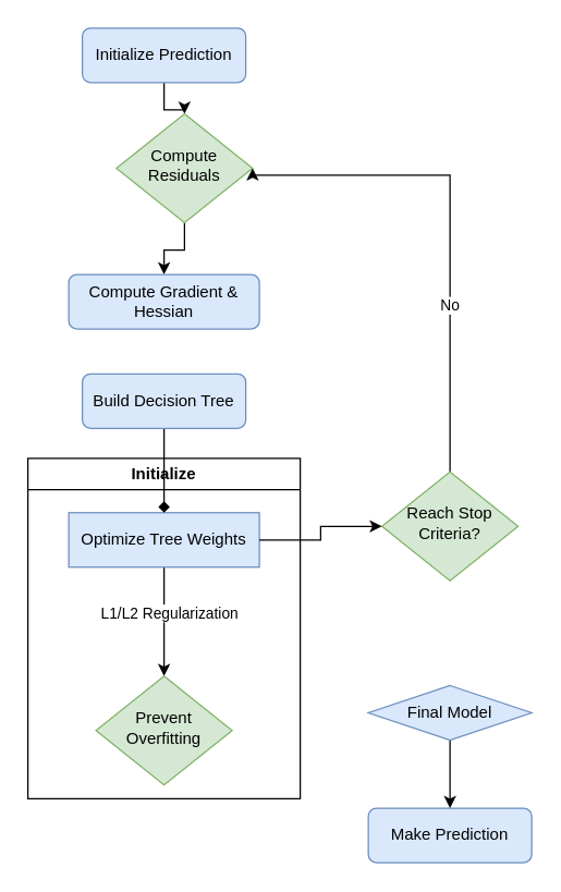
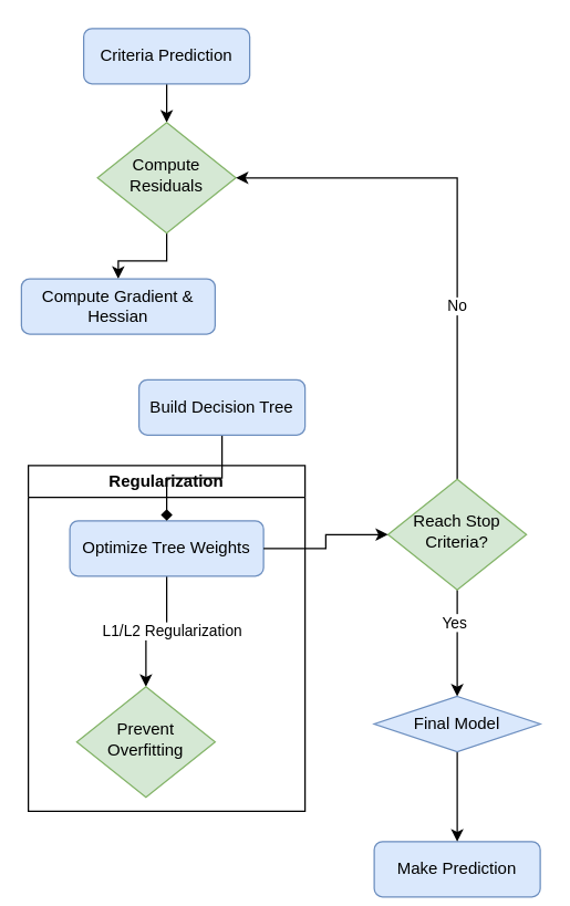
- <mxCell id="8" value="Initialize Prediction" style="rounded=1;whiteSpace=wrap;html=1;fontSize=12;glass=0;strokeWidth=1;shadow=0;fillColor=#dae8fc;strokeColor=#6c8ebf;" parent="1" vertex="1"><mxGeometry x="60" y="20" width="120" height="40" as="geometry" /></mxCell>
+ <mxCell id="8" value="Criteria Prediction" style="rounded=1;whiteSpace=wrap;html=1;fontSize=12;glass=0;strokeWidth=1;shadow=0;fillColor=#dae8fc;strokeColor=#6c8ebf;" parent="1" vertex="1"><mxGeometry x="60" y="20" width="120" height="40" as="geometry" /></mxCell>
- <mxCell id="10" value="Compute Residuals" style="rhombus;whiteSpace=wrap;html=1;shadow=0;fontFamily=Helvetica;fontSize=12;align=center;strokeWidth=1;spacing=6;spacingTop=-4;fillColor=#d5e8d4;strokeColor=#82b366;" parent="1" vertex="1"><mxGeometry x="85" y="83" width="100" height="80" as="geometry" /></mxCell>
+ <mxCell id="10" value="Compute Residuals" style="rhombus;whiteSpace=wrap;html=1;shadow=0;fontFamily=Helvetica;fontSize=12;align=center;strokeWidth=1;spacing=6;spacingTop=-4;fillColor=#d5e8d4;strokeColor=#82b366;" parent="1" vertex="1"><mxGeometry x="70" y="88" width="100" height="80" as="geometry" /></mxCell>
- <mxCell id="13" value="Compute Gradient &amp;amp; Hessian" style="rounded=1;whiteSpace=wrap;html=1;fontSize=12;glass=0;strokeWidth=1;shadow=0;fillColor=#dae8fc;strokeColor=#6c8ebf;" vertex="1" parent="1"><mxGeometry x="50" y="201" width="140" height="40" as="geometry" /></mxCell>
+ <mxCell id="13" value="Compute Gradient &amp;amp; Hessian" style="rounded=1;whiteSpace=wrap;html=1;fontSize=12;glass=0;strokeWidth=1;shadow=0;fillColor=#dae8fc;strokeColor=#6c8ebf;" vertex="1" parent="1"><mxGeometry x="15" y="201" width="140" height="40" as="geometry" /></mxCell>
- <mxCell id="12" value="Build Decision Tree" style="rounded=1;whiteSpace=wrap;html=1;fontSize=12;glass=0;strokeWidth=1;shadow=0;fillColor=#dae8fc;strokeColor=#6c8ebf;" parent="1" vertex="1"><mxGeometry x="60" y="274" width="120" height="40" as="geometry" /></mxCell>
+ <mxCell id="12" value="Build Decision Tree" style="rounded=1;whiteSpace=wrap;html=1;fontSize=12;glass=0;strokeWidth=1;shadow=0;fillColor=#dae8fc;strokeColor=#6c8ebf;" parent="1" vertex="1"><mxGeometry x="100" y="274" width="120" height="40" as="geometry" /></mxCell>
- <mxCell id="2" value="Initialize" style="swimlane;whiteSpace=wrap;html=1;" vertex="1" parent="1"><mxGeometry x="20" y="336" width="200" height="250" as="geometry"><mxRectangle x="490" y="40" width="120" height="30" as="alternateBounds" /></mxGeometry></mxCell>
+ <mxCell id="2" value="Regularization" style="swimlane;whiteSpace=wrap;html=1;" vertex="1" parent="1"><mxGeometry x="20" y="336" width="200" height="250" as="geometry"><mxRectangle x="490" y="40" width="120" height="30" as="alternateBounds" /></mxGeometry></mxCell>
- <mxCell id="5" value="Optimize Tree Weights" style="whiteSpace=wrap;html=1;fontSize=12;glass=0;strokeWidth=1;shadow=0;fillColor=#dae8fc;strokeColor=#6c8ebf;rounded=0;" vertex="1" parent="2"><mxGeometry x="30" y="40" width="140" height="40" as="geometry" /></mxCell>
+ <mxCell id="5" value="Optimize Tree Weights" style="rounded=1;whiteSpace=wrap;html=1;fontSize=12;glass=0;strokeWidth=1;shadow=0;fillColor=#dae8fc;strokeColor=#6c8ebf;" vertex="1" parent="2"><mxGeometry x="30" y="40" width="140" height="40" as="geometry" /></mxCell>
+ <mxCell id="14" style="edgeStyle=orthogonalEdgeStyle;rounded=0;orthogonalLoop=1;jettySize=auto;html=1;entryX=0.5;entryY=0;entryDx=0;entryDy=0;" edge="1" parent="1" source="18" target="21"><mxGeometry relative="1" as="geometry" /></mxCell>
+ <mxCell id="15" value="Yes" style="edgeLabel;html=1;align=center;verticalAlign=middle;resizable=0;points=[];" vertex="1" connectable="0" parent="14"><mxGeometry x="-0.4" y="-3" relative="1" as="geometry"><mxPoint as="offset" /></mxGeometry></mxCell>
- <mxCell id="6" value="Prevent Overfitting" style="rhombus;whiteSpace=wrap;html=1;shadow=0;fontFamily=Helvetica;fontSize=12;align=center;strokeWidth=1;spacing=6;spacingTop=-4;fillColor=#d5e8d4;strokeColor=#82b366;" vertex="1" parent="2"><mxGeometry x="50" y="160" width="100" height="80" as="geometry" /></mxCell>
+ <mxCell id="6" value="Prevent Overfitting" style="rhombus;whiteSpace=wrap;html=1;shadow=0;fontFamily=Helvetica;fontSize=12;align=center;strokeWidth=1;spacing=6;spacingTop=-4;fillColor=#d5e8d4;strokeColor=#82b366;" vertex="1" parent="2"><mxGeometry x="35" y="160" width="100" height="80" as="geometry" /></mxCell>
- <mxCell id="19" value="Make Prediction" style="rounded=1;whiteSpace=wrap;html=1;fontSize=12;glass=0;strokeWidth=1;shadow=0;fillColor=#dae8fc;strokeColor=#6c8ebf;" vertex="1" parent="1"><mxGeometry x="270" y="593" width="120" height="40" as="geometry" /></mxCell>
+ <mxCell id="19" value="Make Prediction" style="rounded=1;whiteSpace=wrap;html=1;fontSize=12;glass=0;strokeWidth=1;shadow=0;fillColor=#dae8fc;strokeColor=#6c8ebf;" vertex="1" parent="1"><mxGeometry x="270" y="608" width="120" height="40" as="geometry" /></mxCell>
